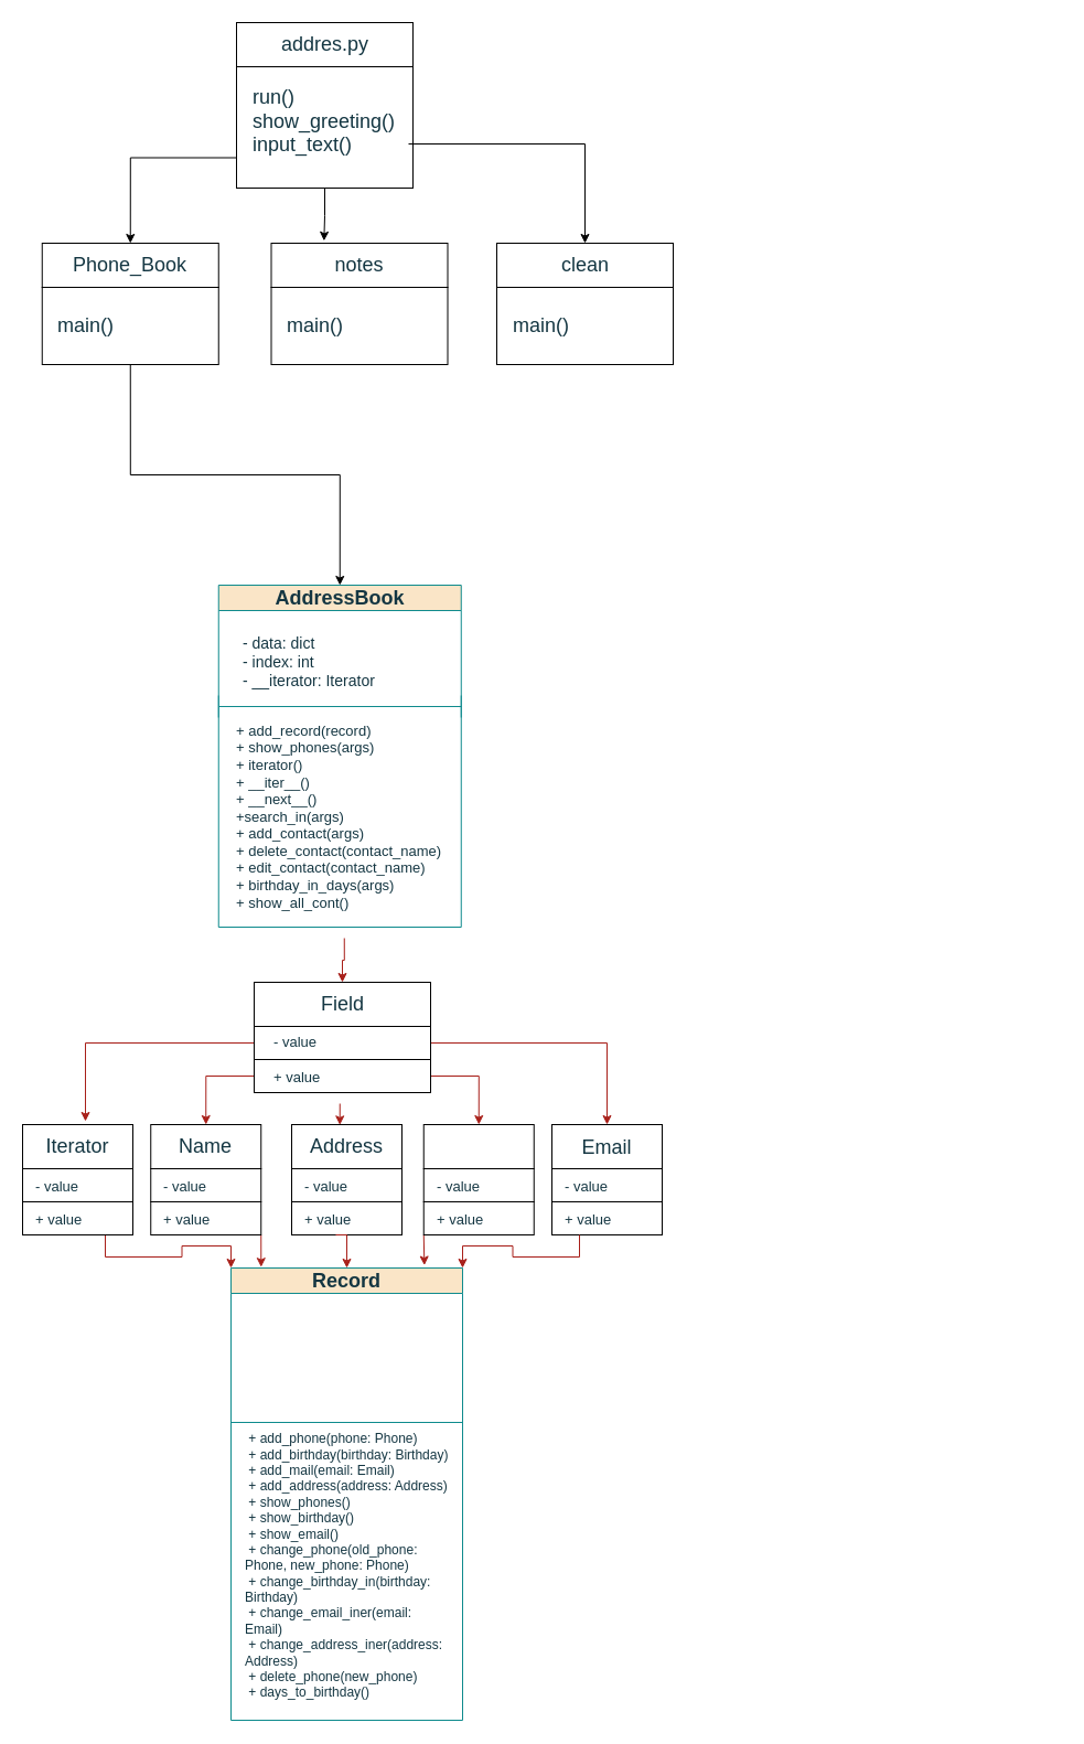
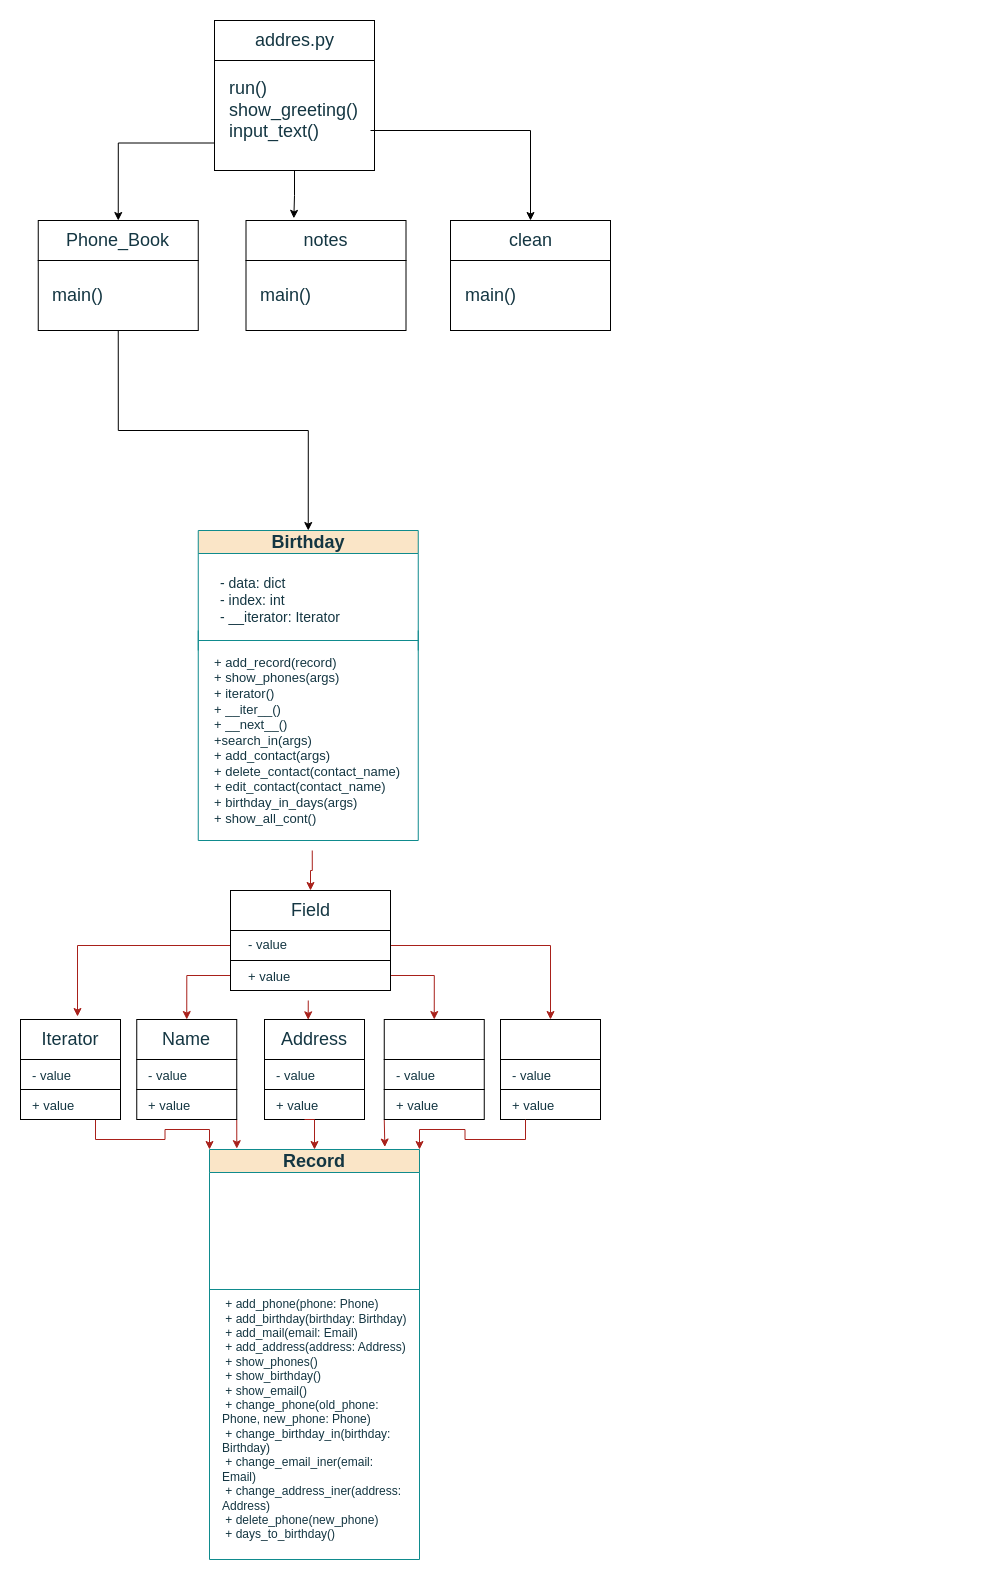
- <mxCell id="2" value="&lt;font style=&quot;font-size: 18px;&quot;&gt;AddressBook&lt;/font&gt;" style="swimlane;whiteSpace=wrap;html=1;strokeColor=#0F8B8D;labelBackgroundColor=none;fillColor=#FAE5C7;fontColor=#143642;" parent="1" vertex="1"><mxGeometry x="197.75" y="530" width="220" height="310" as="geometry"><mxRectangle x="300" y="30" width="120" height="30" as="alternateBounds" /></mxGeometry></mxCell>
+ <mxCell id="2" value="&lt;font style=&quot;font-size: 18px;&quot;&gt;Birthday&lt;/font&gt;" style="swimlane;whiteSpace=wrap;html=1;strokeColor=#0F8B8D;labelBackgroundColor=none;fillColor=#FAE5C7;fontColor=#143642;" parent="1" vertex="1"><mxGeometry x="197.75" y="530" width="220" height="310" as="geometry"><mxRectangle x="300" y="30" width="120" height="30" as="alternateBounds" /></mxGeometry></mxCell>
- <mxCell id="39" value="Email   " style="text;html=1;strokeColor=none;fillColor=none;align=center;verticalAlign=middle;whiteSpace=wrap;rounded=0;fontColor=#143642;fontSize=18;" parent="1" vertex="1"><mxGeometry x="510" y="1025" width="80" height="30" as="geometry" /></mxCell>
